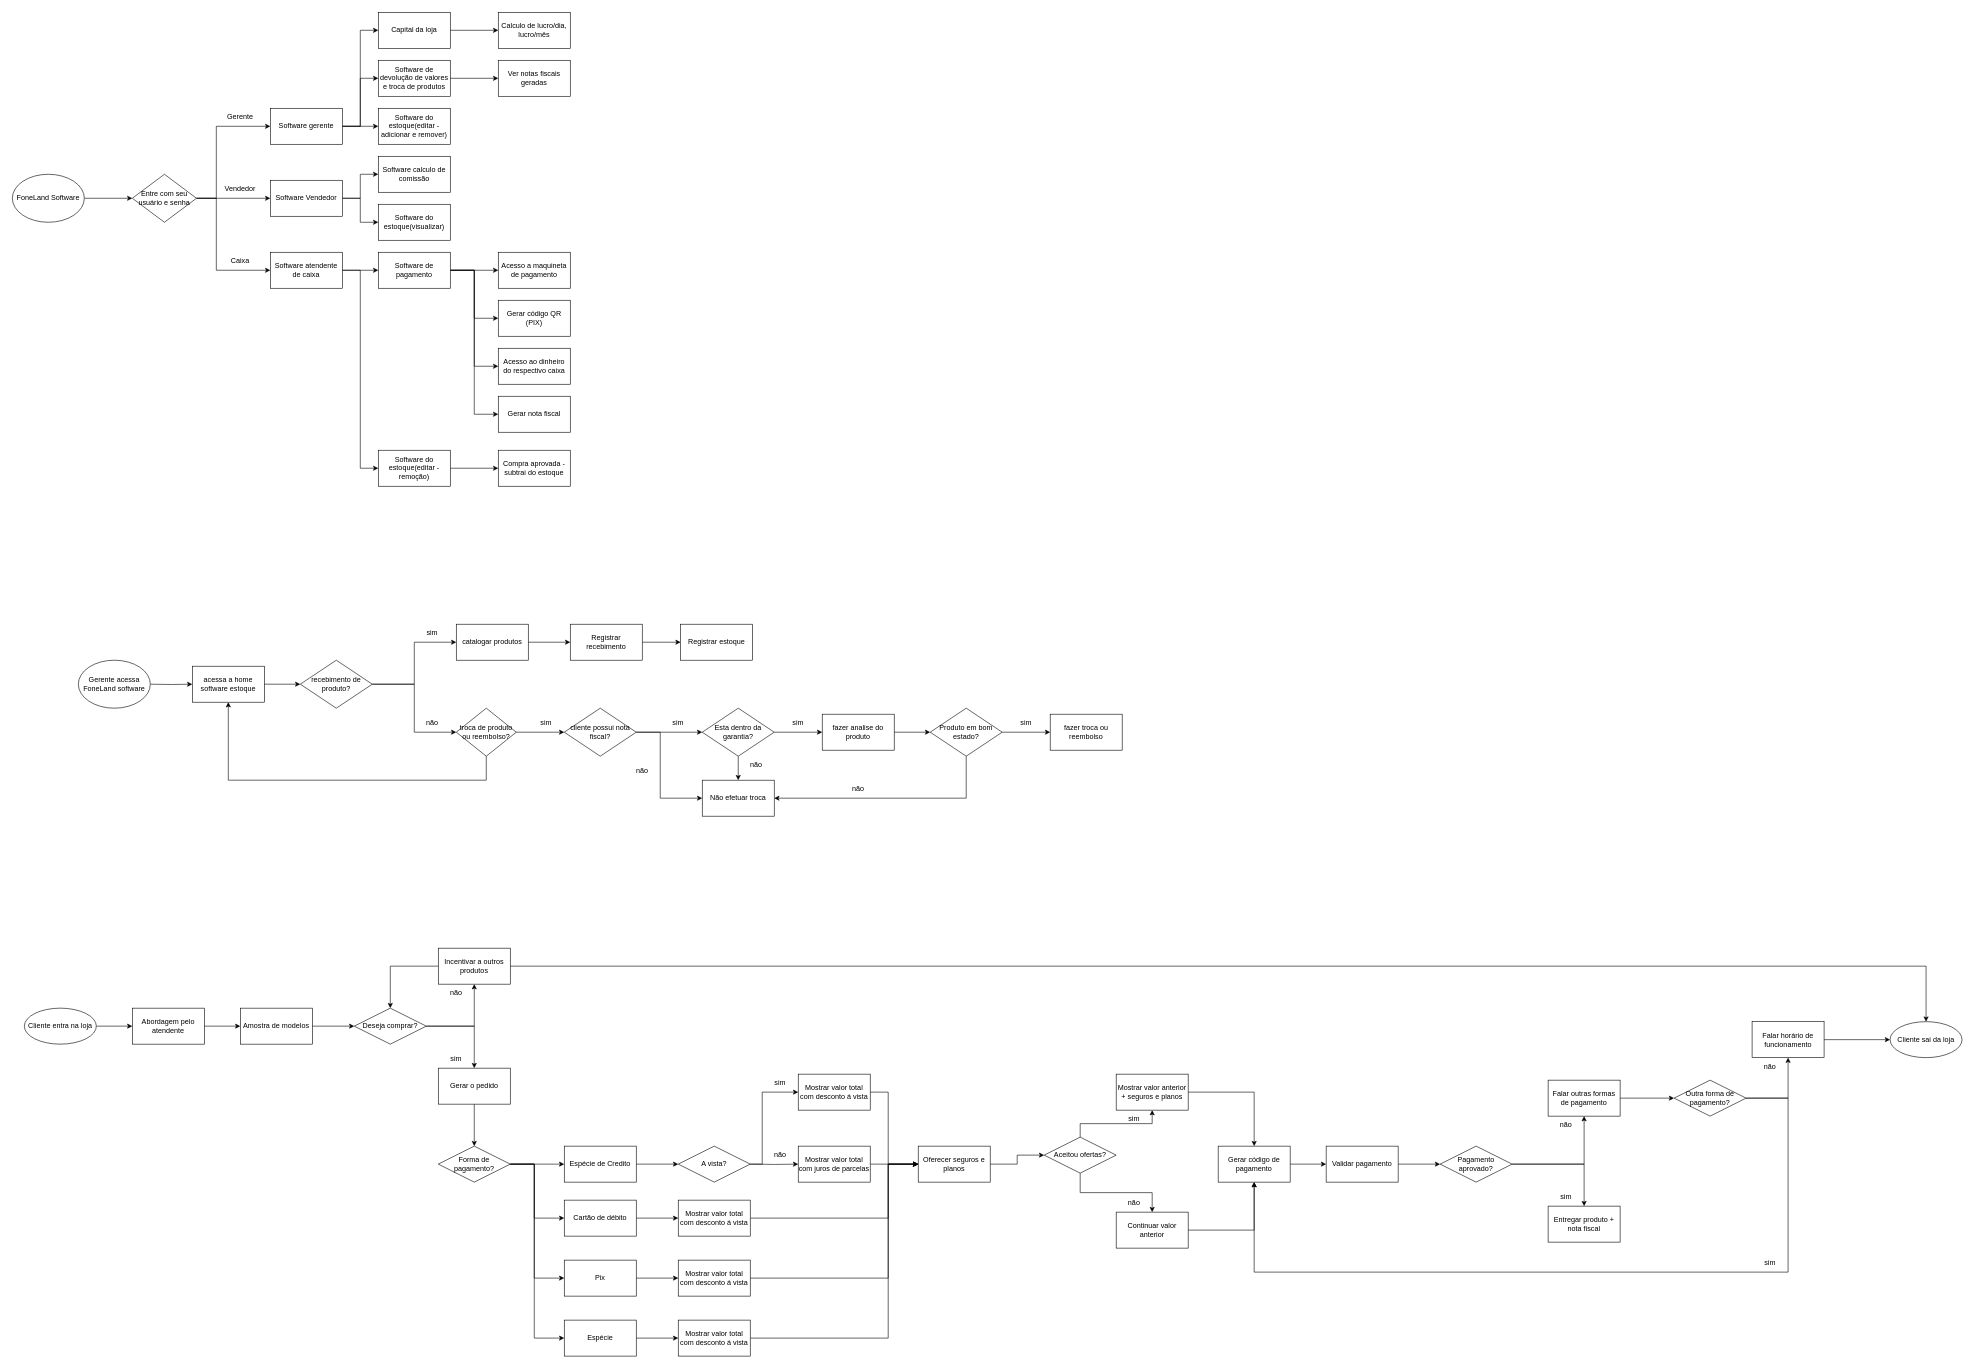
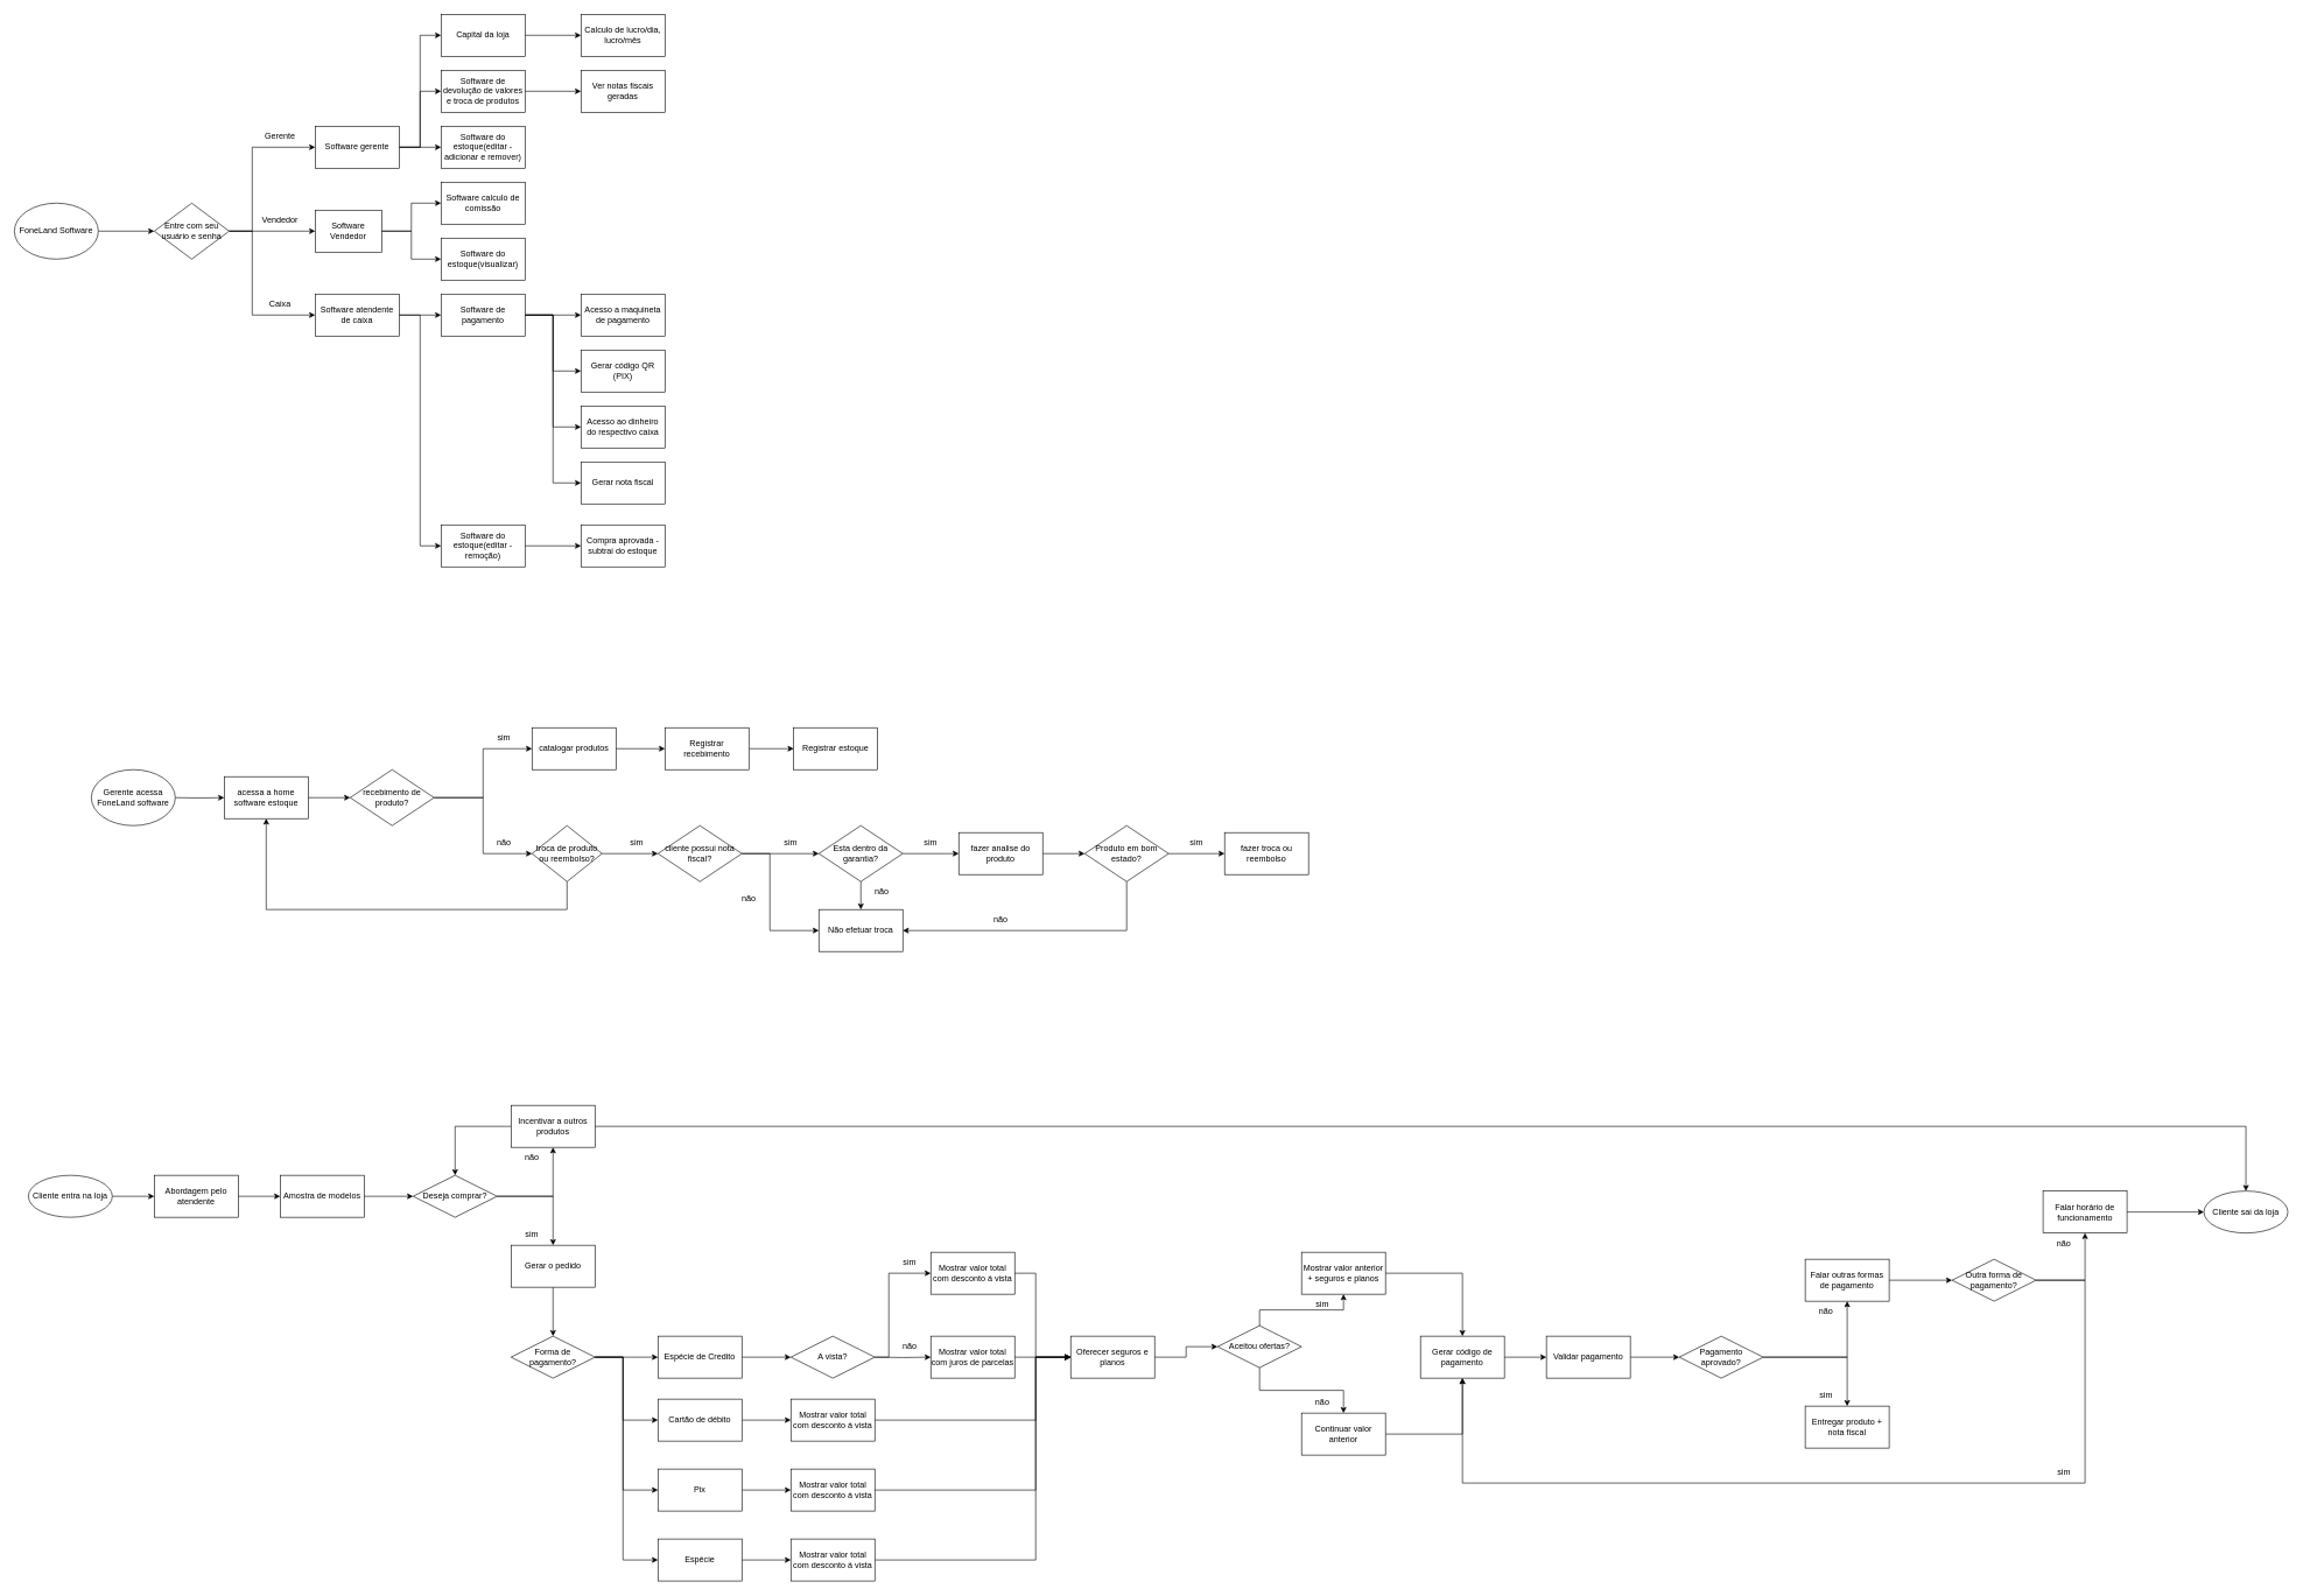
- <mxCell id="88" value="Software Vendedor" style="rounded=0;whiteSpace=wrap;html=1;" vertex="1" parent="1"><mxGeometry x="450" y="300" width="120" height="60" as="geometry" /></mxCell>
+ <mxCell id="88" value="Software Vendedor" style="rounded=0;whiteSpace=wrap;html=1;" vertex="1" parent="1"><mxGeometry x="450" y="300" width="95" height="60" as="geometry" /></mxCell>
